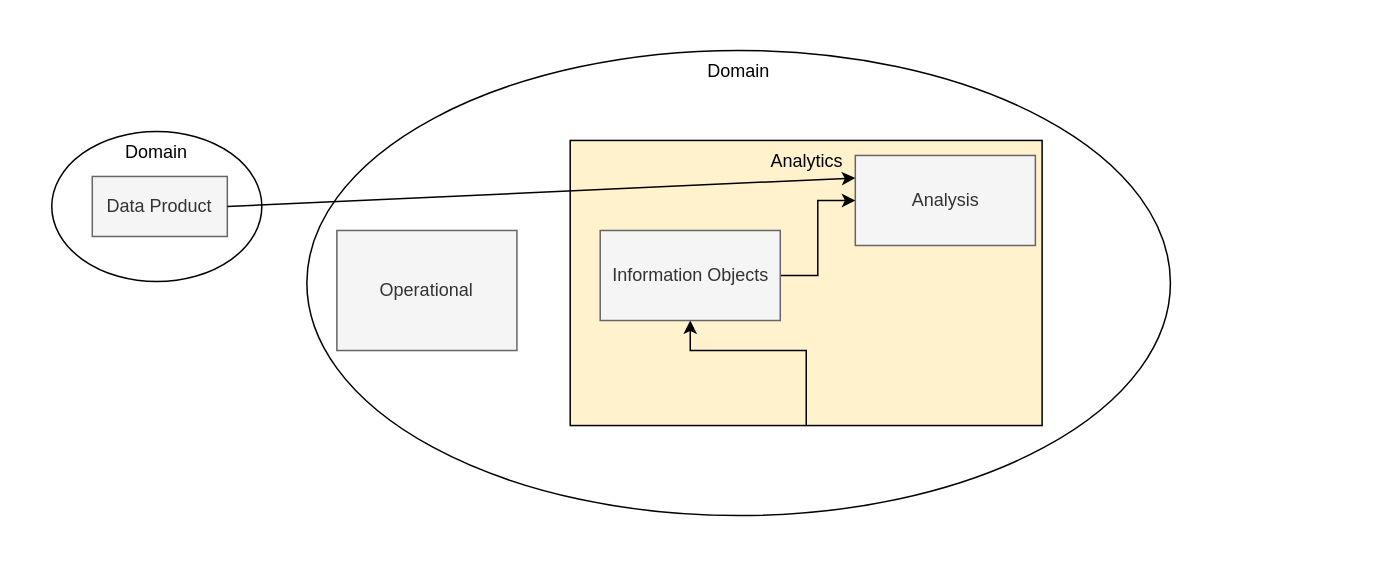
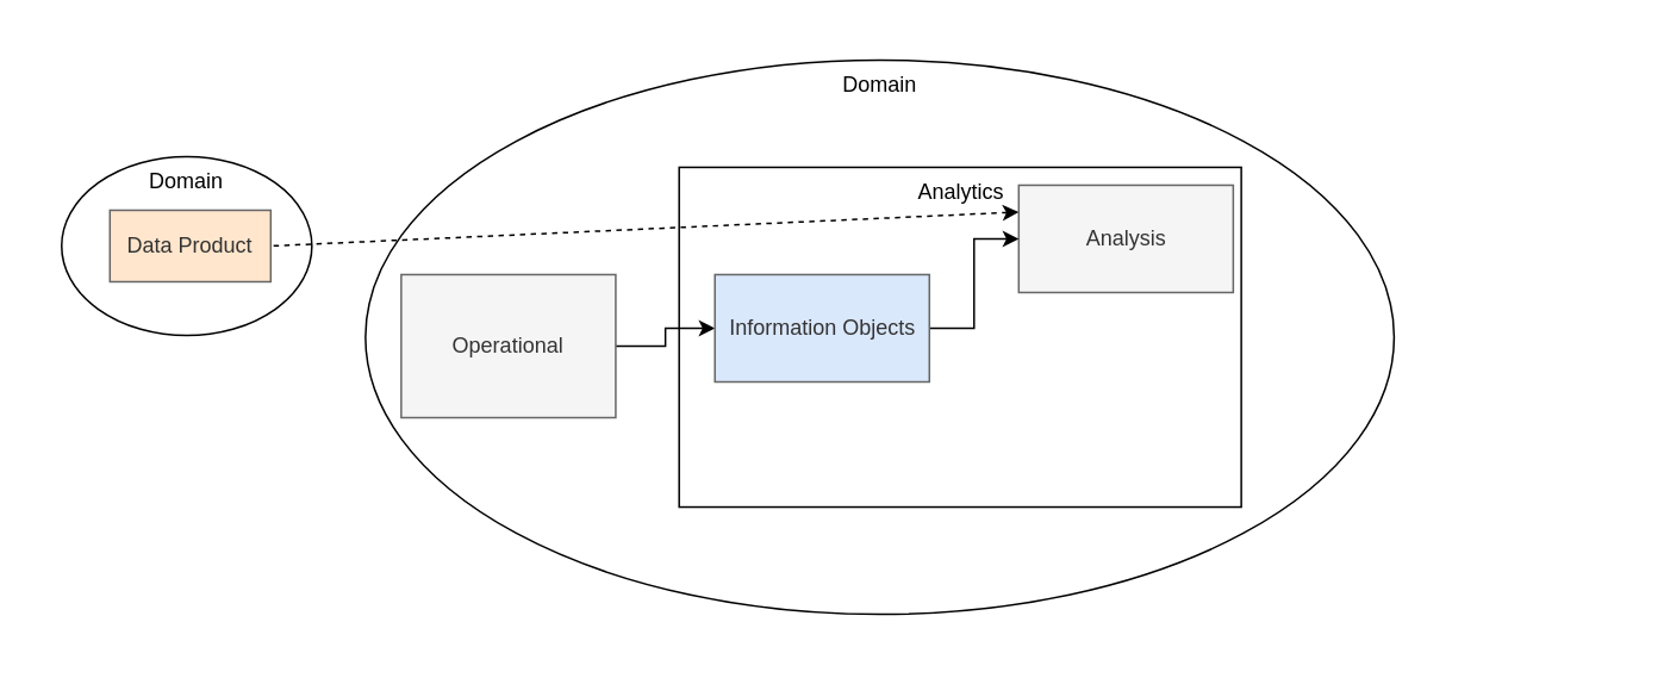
- <mxCell id="11" style="rounded=0;orthogonalLoop=1;jettySize=auto;html=1;startArrow=classic;startFill=1;endArrow=none;endFill=0;exitX=0;exitY=0.25;exitDx=0;exitDy=0;entryX=1;entryY=0.5;entryDx=0;entryDy=0;" parent="1" source="4" target="10" edge="1"><mxGeometry relative="1" as="geometry"><mxPoint x="569.5" y="258" as="sourcePoint" /><mxPoint x="194" y="138" as="targetPoint" /></mxGeometry></mxCell>
+ <mxCell id="11" style="rounded=0;orthogonalLoop=1;jettySize=auto;html=1;startArrow=classic;startFill=1;endArrow=none;endFill=0;exitX=0;exitY=0.25;exitDx=0;exitDy=0;entryX=1;entryY=0.5;entryDx=0;entryDy=0;dashed=1;" parent="1" source="4" target="10" edge="1"><mxGeometry relative="1" as="geometry"><mxPoint x="569.5" y="258" as="sourcePoint" /><mxPoint x="194" y="138" as="targetPoint" /></mxGeometry></mxCell>
- <mxCell id="10" value="Data Product" style="rounded=0;whiteSpace=wrap;html=1;fillColor=#f5f5f5;fontColor=#333333;strokeColor=#666666;" parent="1" vertex="1"><mxGeometry x="61" y="117" width="90" height="40" as="geometry" /></mxCell>
+ <mxCell id="10" value="Data Product" style="rounded=0;whiteSpace=wrap;html=1;fillColor=#ffe6cc;fontColor=#333333;strokeColor=#666666;" parent="1" vertex="1"><mxGeometry x="61" y="117" width="90" height="40" as="geometry" /></mxCell>
- <mxCell id="7" value="Information Objects" style="rounded=0;whiteSpace=wrap;html=1;fillColor=#f5f5f5;fontColor=#333333;strokeColor=#666666;" parent="1" vertex="1"><mxGeometry x="399.5" y="153" width="120" height="60" as="geometry" /></mxCell>
+ <mxCell id="7" value="Information Objects" style="rounded=0;whiteSpace=wrap;html=1;fillColor=#dae8fc;fontColor=#333333;strokeColor=#666666;" parent="1" vertex="1"><mxGeometry x="399.5" y="153" width="120" height="60" as="geometry" /></mxCell>
- <mxCell id="3" value="Analytics" style="rounded=0;whiteSpace=wrap;html=1;verticalAlign=top;fillColor=#fff2cc;" parent="1" vertex="1"><mxGeometry x="379.5" y="93" width="314.5" height="190" as="geometry" /></mxCell>
+ <mxCell id="3" value="Analytics" style="rounded=0;whiteSpace=wrap;html=1;verticalAlign=top;" parent="1" vertex="1"><mxGeometry x="379.5" y="93" width="314.5" height="190" as="geometry" /></mxCell>
- <mxCell id="6" value="" style="edgeStyle=orthogonalEdgeStyle;rounded=0;orthogonalLoop=1;jettySize=auto;html=1;startArrow=classic;startFill=1;endArrow=none;endFill=0;" parent="1" source="7" target="3" edge="1"><mxGeometry relative="1" as="geometry" /></mxCell>
+ <mxCell id="6" value="" style="edgeStyle=orthogonalEdgeStyle;rounded=0;orthogonalLoop=1;jettySize=auto;html=1;startArrow=classic;startFill=1;endArrow=none;endFill=0;" parent="1" source="7" target="8" edge="1"><mxGeometry relative="1" as="geometry" /></mxCell>
